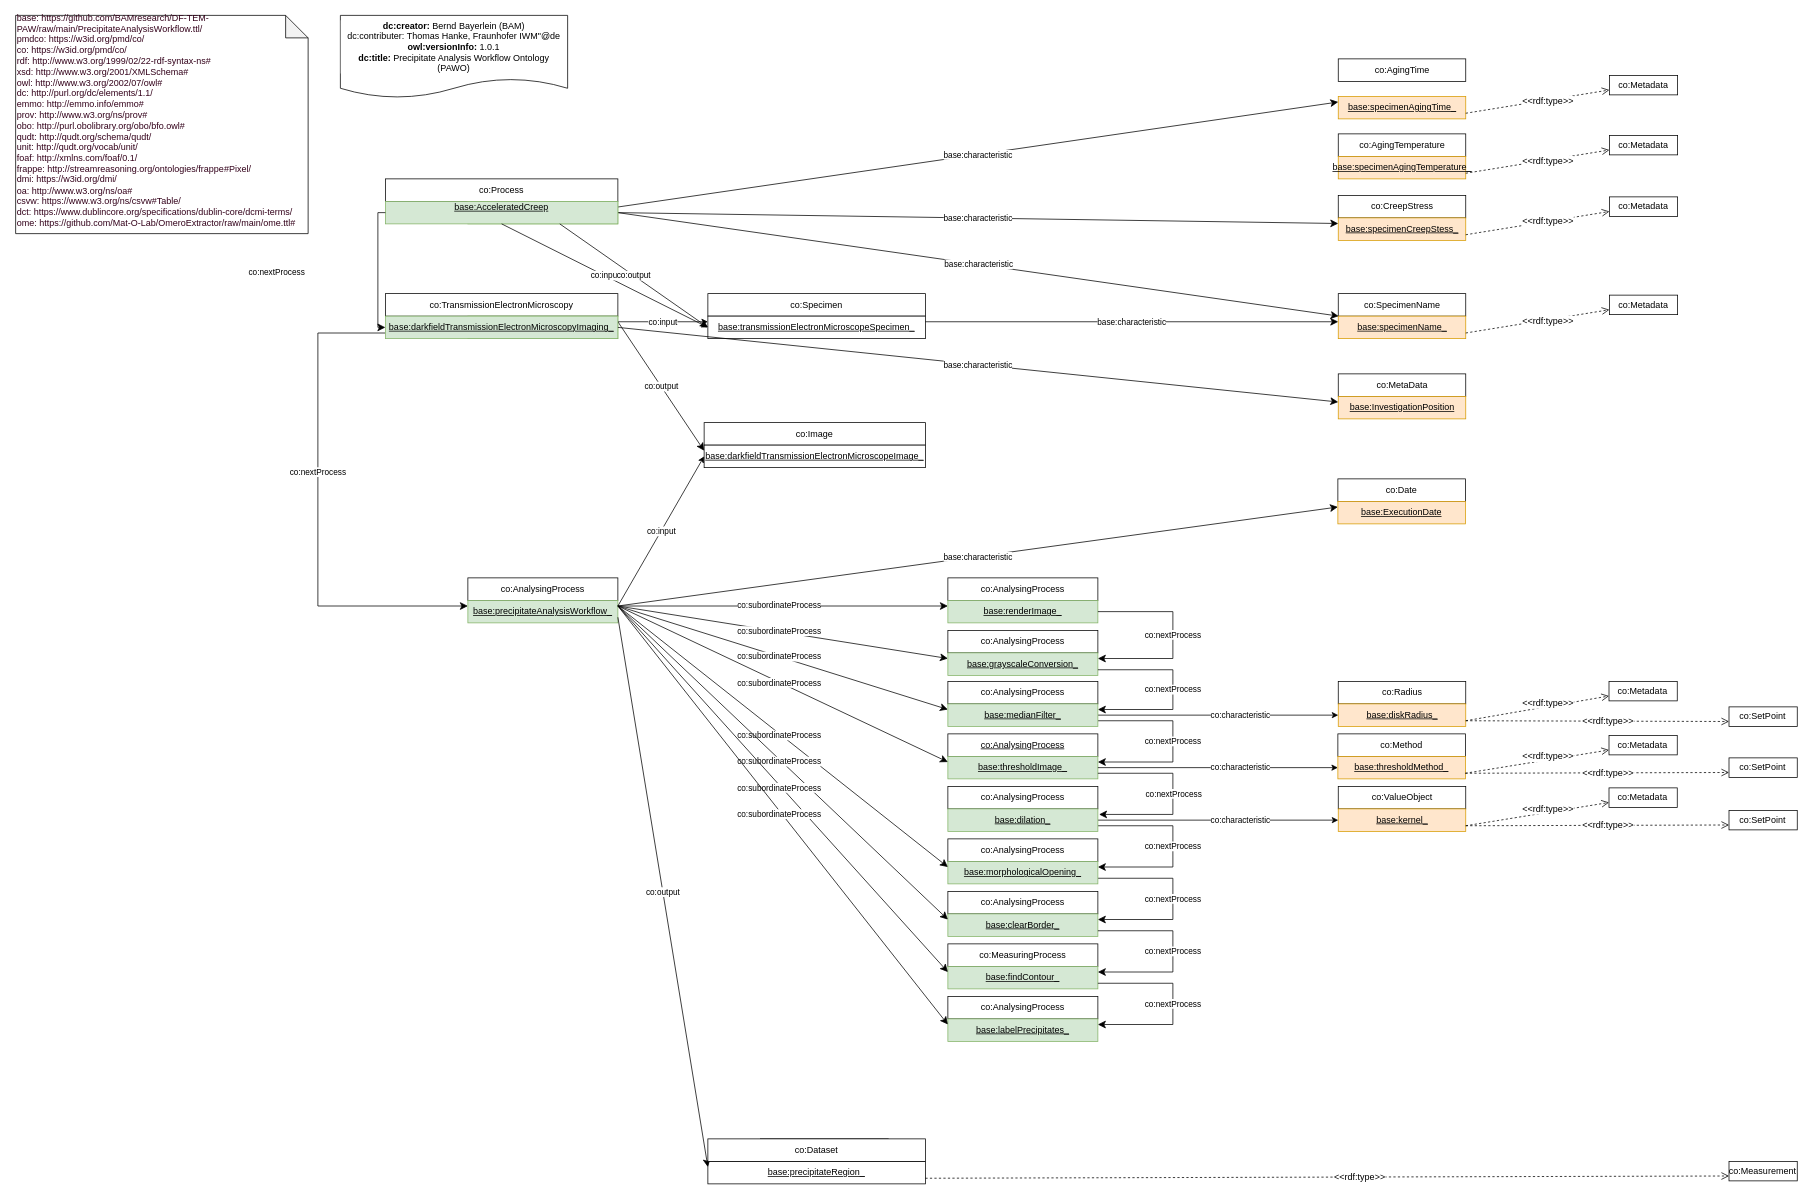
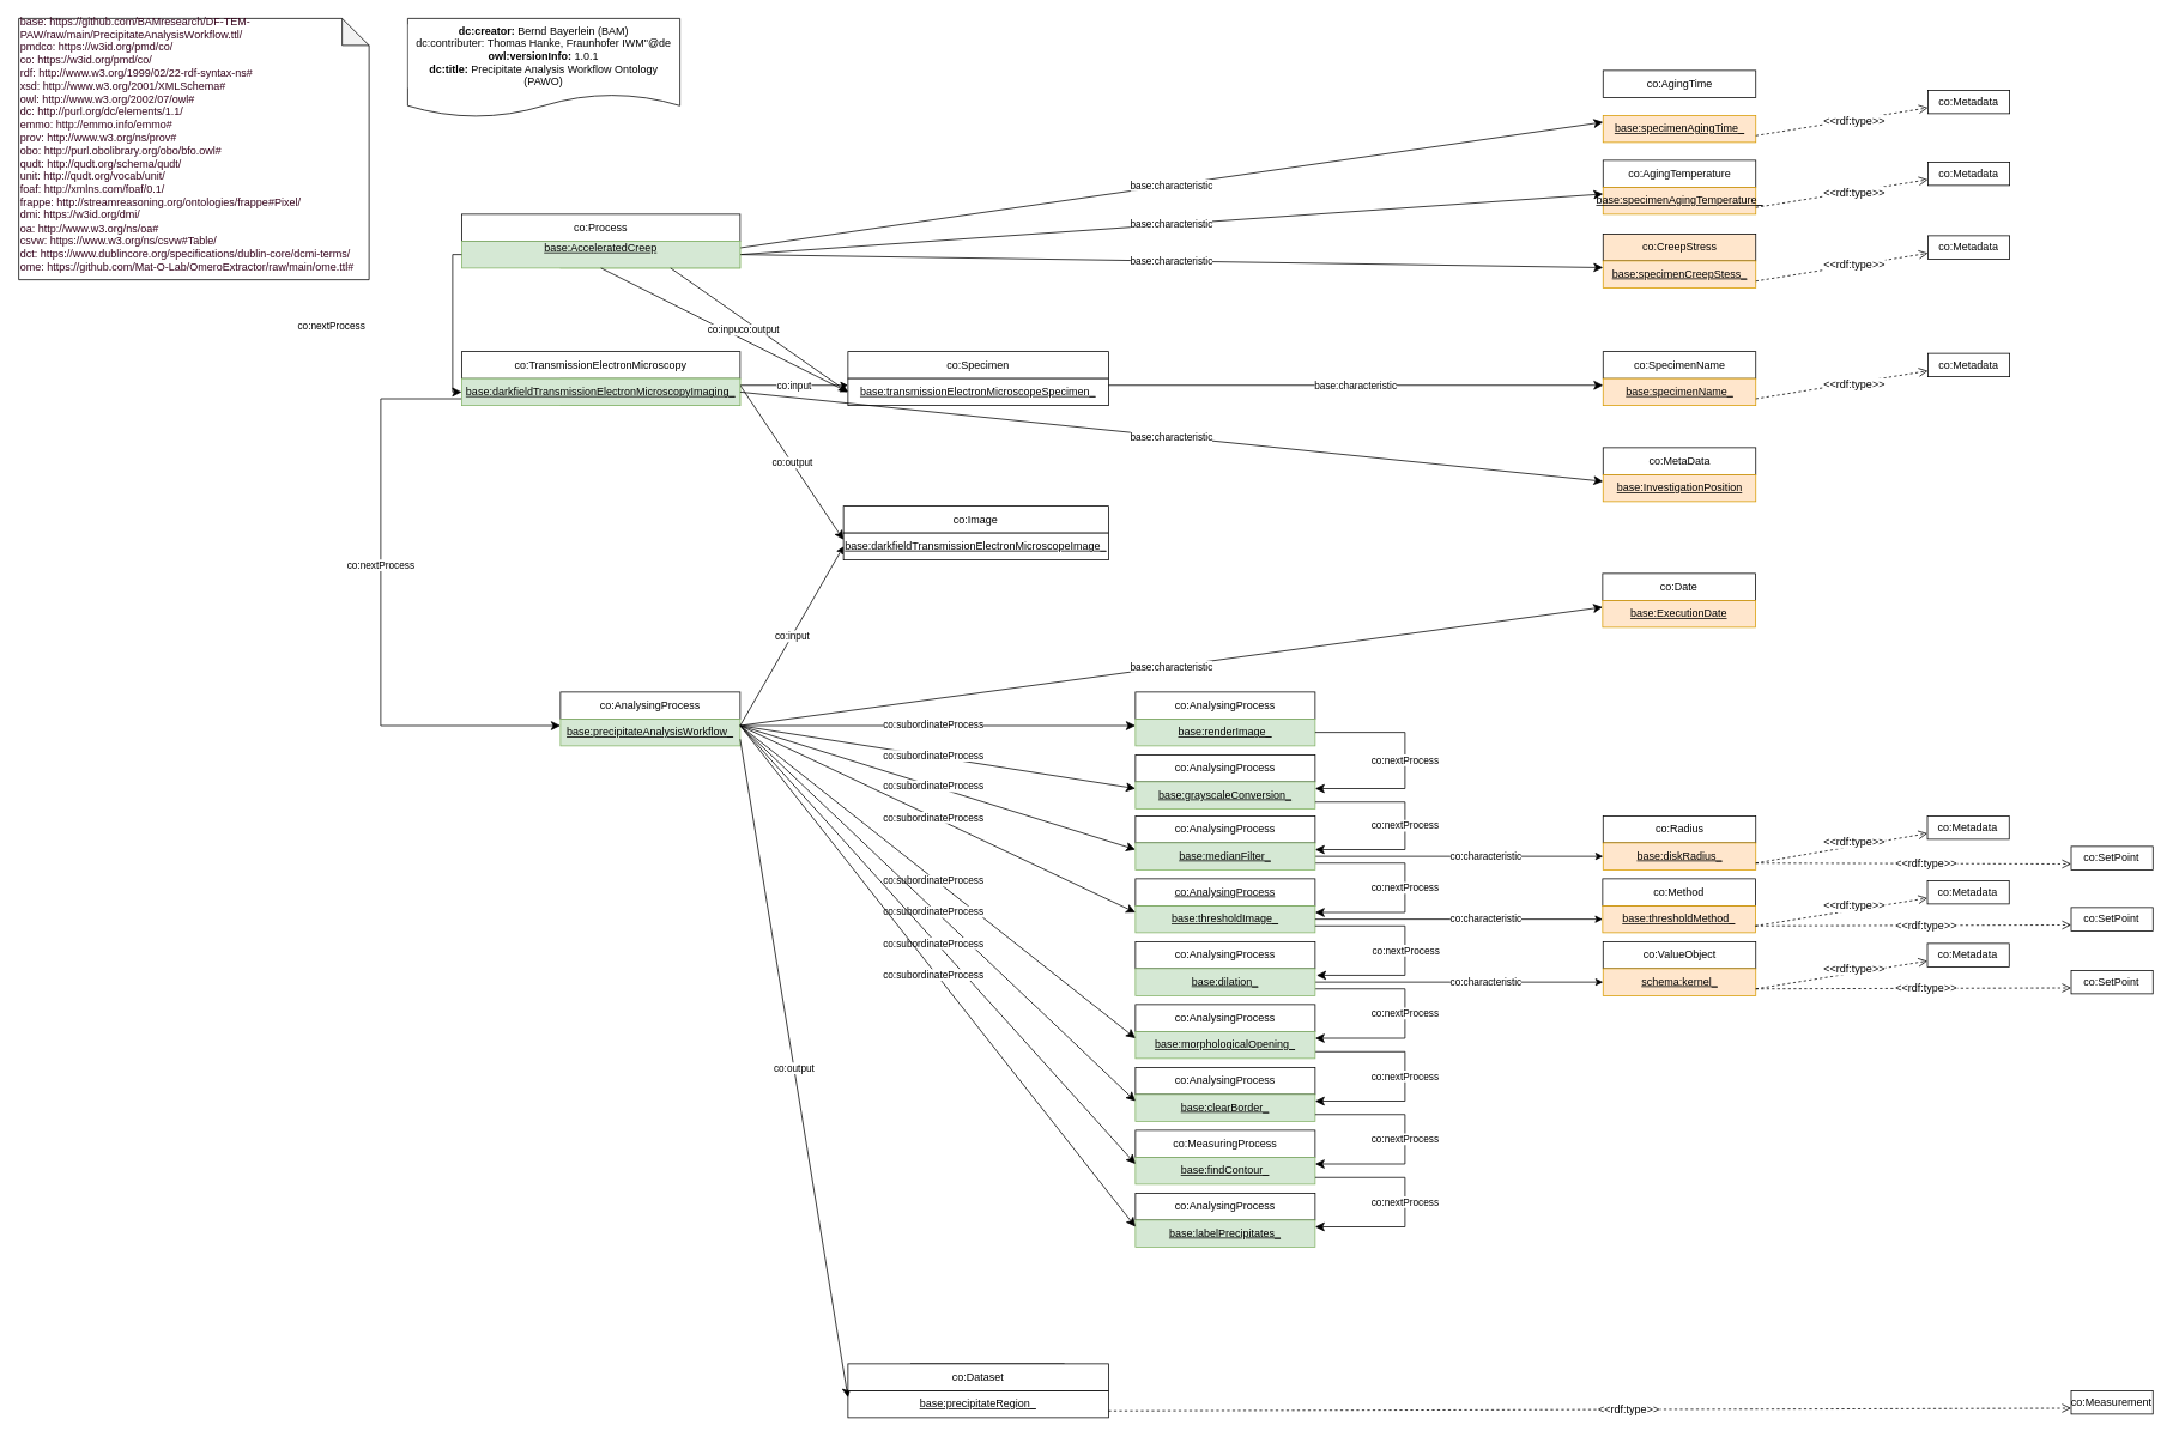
- <mxCell id="85" value="co:CreepStress" style="rounded=0;whiteSpace=wrap;html=1;snapToPoint=1;points=[[0.1,0],[0.2,0],[0.3,0],[0.4,0],[0.5,0],[0.6,0],[0.7,0],[0.8,0],[0.9,0],[0,0.1],[0,0.3],[0,0.5],[0,0.7],[0,0.9],[0.1,1],[0.2,1],[0.3,1],[0.4,1],[0.5,1],[0.6,1],[0.7,1],[0.8,1],[0.9,1],[1,0.1],[1,0.3],[1,0.5],[1,0.7],[1,0.9]];fillColor=#FFFFFF;" parent="1" vertex="1"><mxGeometry x="1783.5" y="260" width="170" height="30" as="geometry" /></mxCell>
+ <mxCell id="85" value="co:CreepStress" style="rounded=0;whiteSpace=wrap;html=1;snapToPoint=1;points=[[0.1,0],[0.2,0],[0.3,0],[0.4,0],[0.5,0],[0.6,0],[0.7,0],[0.8,0],[0.9,0],[0,0.1],[0,0.3],[0,0.5],[0,0.7],[0,0.9],[0.1,1],[0.2,1],[0.3,1],[0.4,1],[0.5,1],[0.6,1],[0.7,1],[0.8,1],[0.9,1],[1,0.1],[1,0.3],[1,0.5],[1,0.7],[1,0.9]];fillColor=#ffe6cc;" parent="1" vertex="1"><mxGeometry x="1783.5" y="260" width="170" height="30" as="geometry" /></mxCell>
- <mxCell id="88" value="base:characteristic" style="endArrow=classic;html=1;endSize=8;arcSize=0;fillColor=#FFFFFF;exitX=1;exitY=0.5;exitDx=0;exitDy=0;" parent="1" source="100" target="78" edge="1"><mxGeometry x="2756.463" y="-564.27" width="90" height="26" as="geometry"><mxPoint x="1223" y="438.5" as="sourcePoint" /><mxPoint x="1793.5" y="218.5" as="targetPoint" /></mxGeometry></mxCell>
+ <mxCell id="88" value="base:characteristic" style="endArrow=classic;html=1;endSize=8;arcSize=0;fillColor=#FFFFFF;exitX=1;exitY=0.5;exitDx=0;exitDy=0;entryX=0;entryY=0.25;entryDx=0;entryDy=0;" parent="1" source="100" target="84" edge="1"><mxGeometry x="2756.463" y="-564.27" width="90" height="26" as="geometry"><mxPoint x="1223" y="438.5" as="sourcePoint" /><mxPoint x="1793.5" y="218.5" as="targetPoint" /></mxGeometry></mxCell>
- <mxCell id="8" value="&lt;u style=&quot;text-align: left&quot;&gt;base:kernel_&lt;/u&gt;" style="rounded=0;whiteSpace=wrap;html=1;snapToPoint=1;fillColor=#ffe6cc;strokeColor=#d79b00;" parent="1" vertex="1"><mxGeometry x="1783.5" y="1078" width="170" height="30" as="geometry" /></mxCell>
+ <mxCell id="8" value="&lt;u style=&quot;text-align: left&quot;&gt;schema:kernel_&lt;/u&gt;" style="rounded=0;whiteSpace=wrap;html=1;snapToPoint=1;fillColor=#ffe6cc;strokeColor=#d79b00;" parent="1" vertex="1"><mxGeometry x="1783.5" y="1078" width="170" height="30" as="geometry" /></mxCell>
